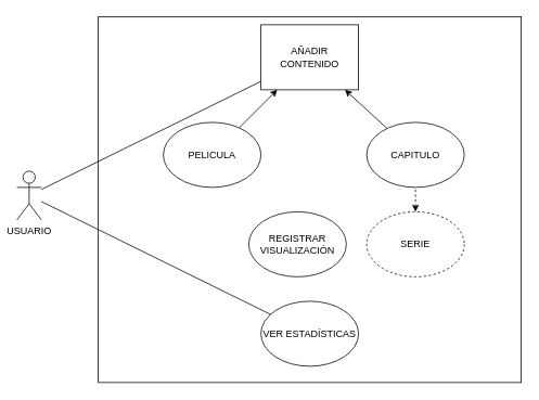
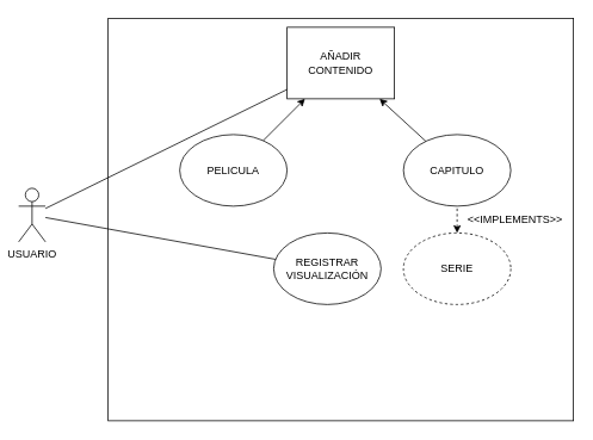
+ <mxCell id="11" value="&amp;lt;&amp;lt;IMPLEMENTS&amp;gt;&amp;gt;" style="text;html=1;strokeColor=none;fillColor=none;align=center;verticalAlign=middle;whiteSpace=wrap;rounded=0;" vertex="1" parent="1"><mxGeometry x="520" y="230" width="110" height="30" as="geometry" /></mxCell>
+ <mxCell id="14" value="" style="endArrow=none;html=1;rounded=0;" edge="1" parent="1" source="3" target="13"><mxGeometry width="50" height="50" relative="1" as="geometry"><mxPoint x="170" y="340" as="sourcePoint" /><mxPoint x="220" y="290" as="targetPoint" /></mxGeometry></mxCell>
- <mxCell id="16" value="" style="endArrow=none;html=1;rounded=0;" edge="1" parent="1" source="3" target="15"><mxGeometry width="50" height="50" relative="1" as="geometry"><mxPoint x="170" y="410" as="sourcePoint" /><mxPoint x="220" y="360" as="targetPoint" /></mxGeometry></mxCell>
- <mxCell id="15" value="VER ESTADÍSTICAS" style="ellipse;whiteSpace=wrap;html=1;" vertex="1" parent="1"><mxGeometry x="320" y="370" width="120" height="80" as="geometry" /></mxCell>
